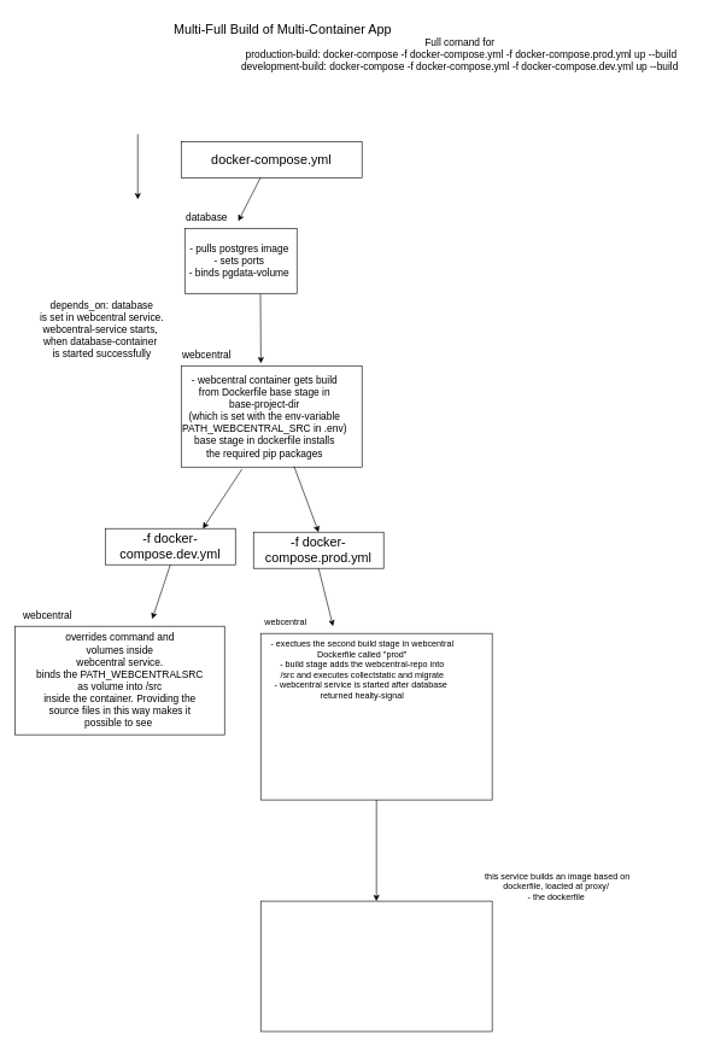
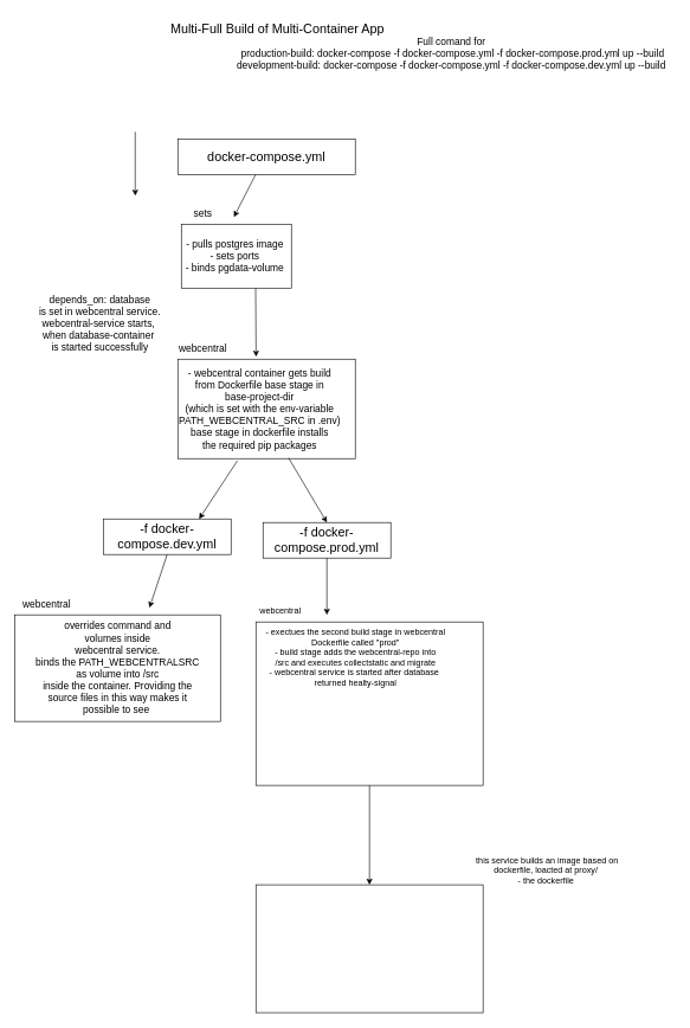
- <mxCell id="6" value="database" style="text;html=1;align=center;verticalAlign=middle;resizable=0;points=[];autosize=1;strokeColor=none;fillColor=none;fontSize=14;" parent="1" vertex="1"><mxGeometry x="245" y="285" width="80" height="30" as="geometry" /></mxCell>
+ <mxCell id="6" value="sets" style="text;html=1;align=center;verticalAlign=middle;resizable=0;points=[];autosize=1;strokeColor=none;fillColor=none;fontSize=14;" parent="1" vertex="1"><mxGeometry x="245" y="285" width="80" height="30" as="geometry" /></mxCell>
- <mxCell id="16" value="-f docker-compose.prod.yml" style="rounded=0;whiteSpace=wrap;html=1;fontSize=18;" parent="1" vertex="1"><mxGeometry x="350" y="735" width="180" height="50" as="geometry" /></mxCell>
+ <mxCell id="16" value="-f docker-compose.prod.yml" style="rounded=0;whiteSpace=wrap;html=1;fontSize=18;" parent="1" vertex="1"><mxGeometry x="370" y="735" width="180" height="50" as="geometry" /></mxCell>
